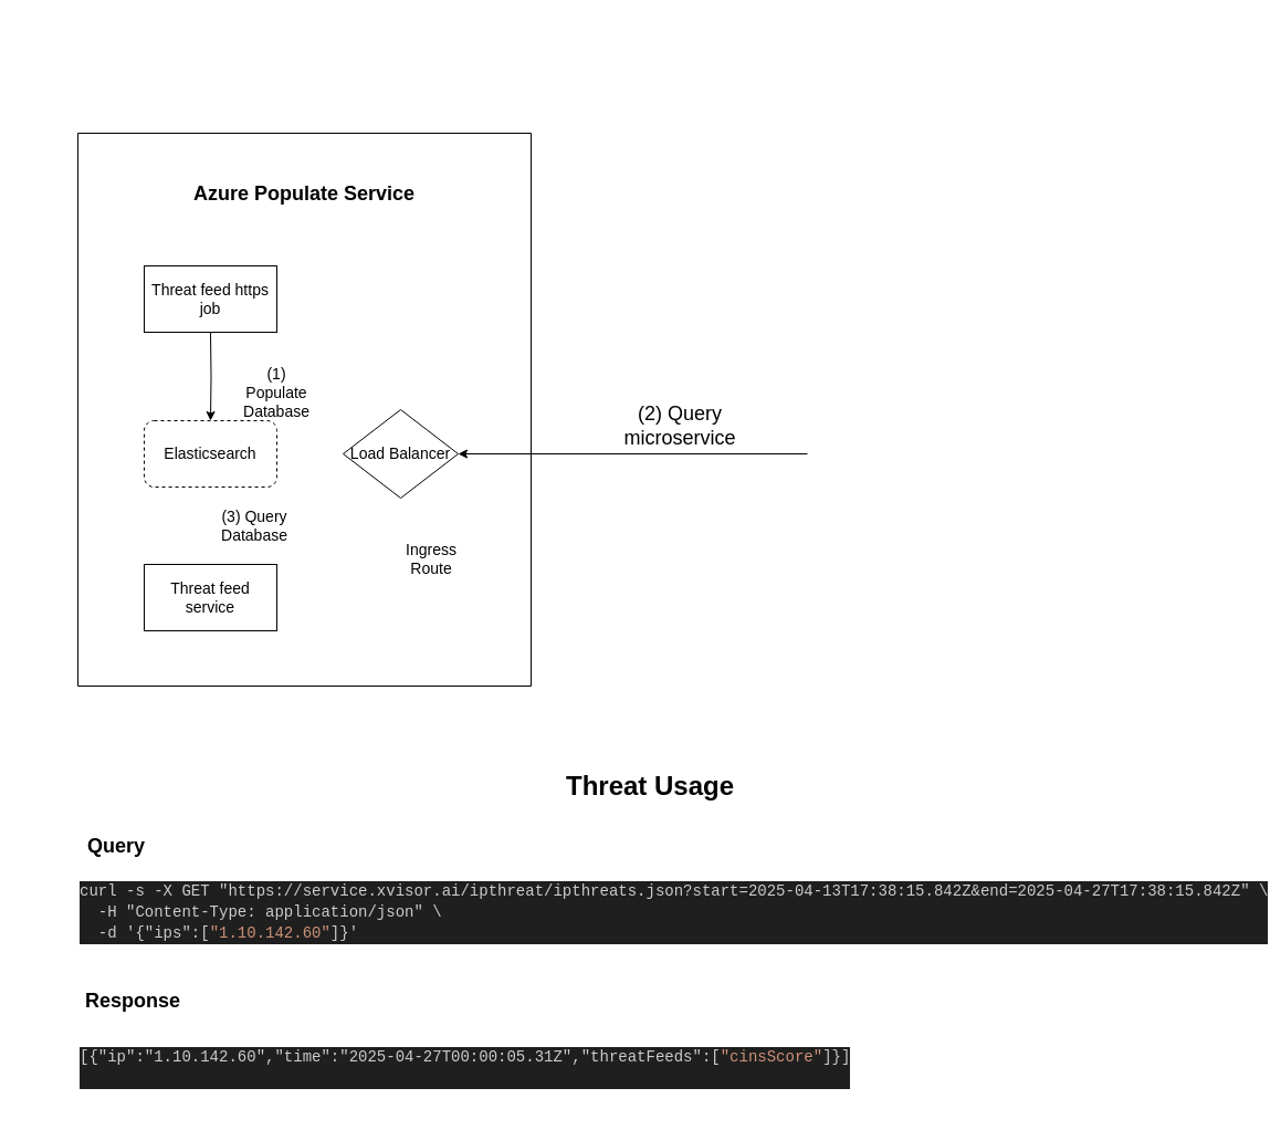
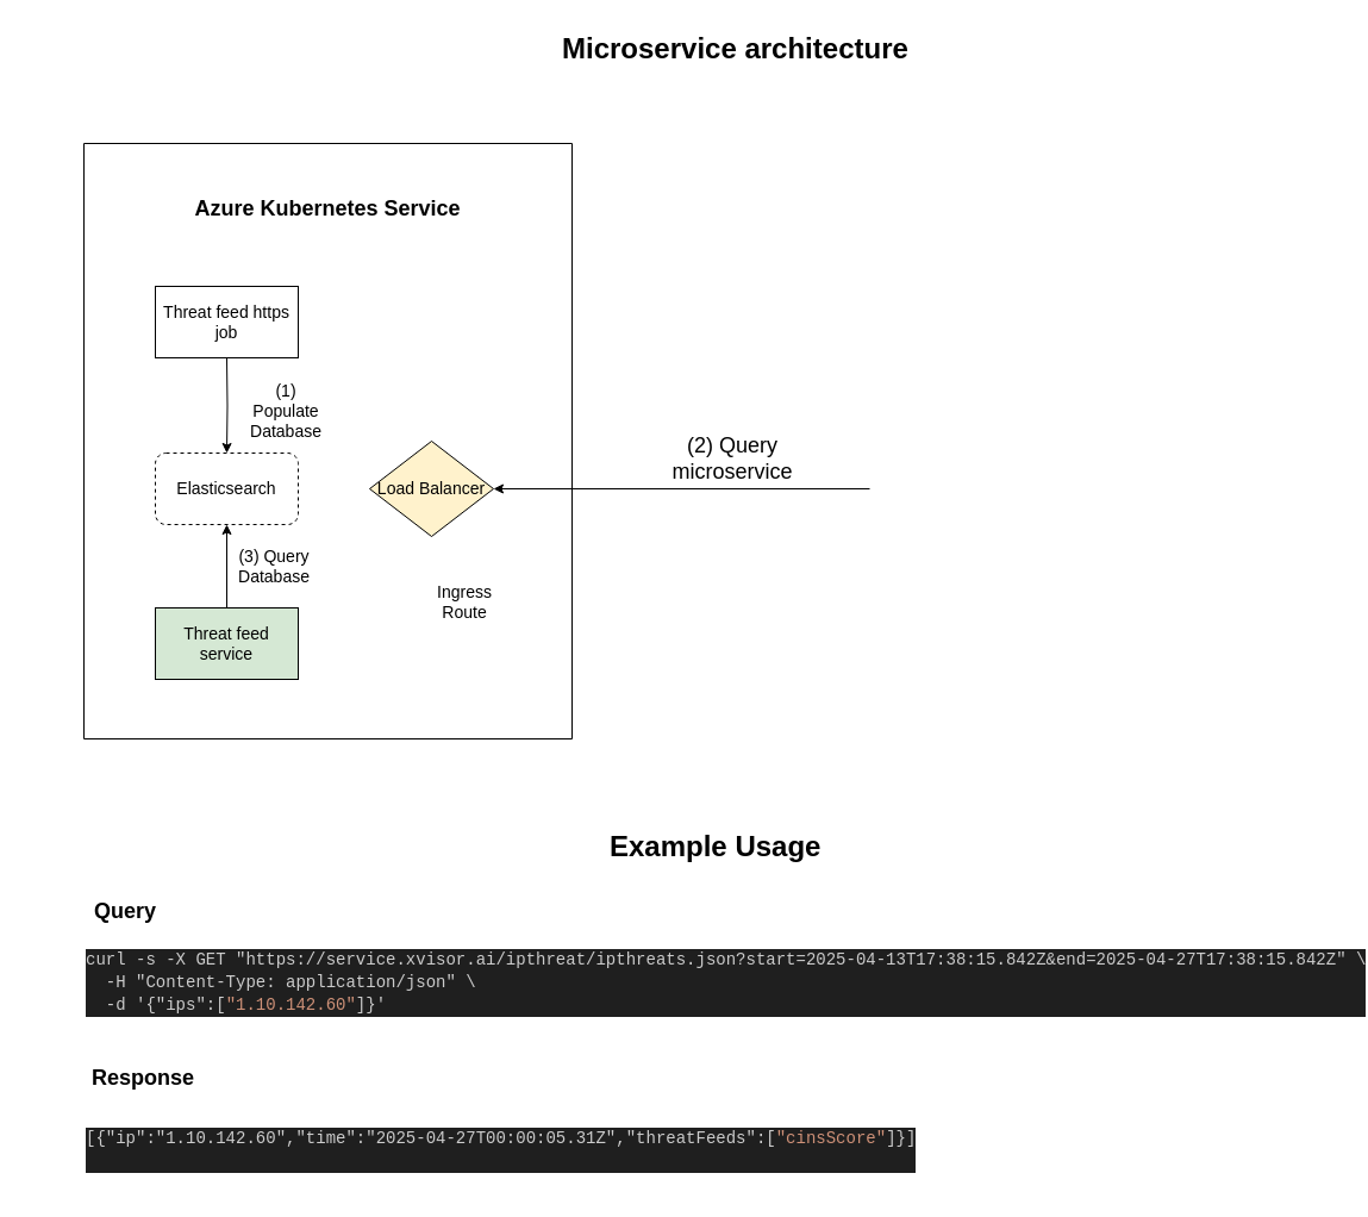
+ <mxCell id="8" value="&lt;h1 style=&quot;margin-top: 0px;&quot;&gt;Microservice architecture&lt;/h1&gt;" style="text;html=1;whiteSpace=wrap;overflow=hidden;rounded=0;" parent="1" vertex="1"><mxGeometry x="470" y="20" width="380" height="80" as="geometry" /></mxCell>
- <mxCell id="11" value="&lt;font style=&quot;font-size: 18px;&quot;&gt;&lt;b&gt;Azure Populate Service&lt;/b&gt;&lt;/font&gt;" style="text;html=1;align=center;verticalAlign=middle;whiteSpace=wrap;rounded=0;" parent="10" vertex="1"><mxGeometry x="85" y="40" width="240" height="30" as="geometry" /></mxCell>
+ <mxCell id="11" value="&lt;font style=&quot;font-size: 18px;&quot;&gt;&lt;b&gt;Azure Kubernetes Service&lt;/b&gt;&lt;/font&gt;" style="text;html=1;align=center;verticalAlign=middle;whiteSpace=wrap;rounded=0;" parent="10" vertex="1"><mxGeometry x="85" y="40" width="240" height="30" as="geometry" /></mxCell>
- <mxCell id="4" value="&lt;font style=&quot;font-size: 14px;&quot;&gt;(1) Populate Database&lt;/font&gt;" style="text;html=1;align=center;verticalAlign=middle;whiteSpace=wrap;rounded=0;" parent="1" vertex="1"><mxGeometry x="220" y="340" width="60" height="30" as="geometry" /></mxCell>
+ <mxCell id="4" value="&lt;font style=&quot;font-size: 14px;&quot;&gt;(1) Populate Database&lt;/font&gt;" style="text;html=1;align=center;verticalAlign=middle;whiteSpace=wrap;rounded=0;" parent="1" vertex="1"><mxGeometry x="210" y="330" width="60" height="30" as="geometry" /></mxCell>
- <mxCell id="9" value="&lt;font style=&quot;font-size: 14px;&quot;&gt;Load Balancer&lt;/font&gt;" style="rhombus;whiteSpace=wrap;html=1;" parent="1" vertex="1"><mxGeometry x="310" y="370" width="104" height="80" as="geometry" /></mxCell>
+ <mxCell id="9" value="&lt;font style=&quot;font-size: 14px;&quot;&gt;Load Balancer&lt;/font&gt;" style="rhombus;whiteSpace=wrap;html=1;fillColor=#fff2cc;" parent="1" vertex="1"><mxGeometry x="310" y="370" width="104" height="80" as="geometry" /></mxCell>
+ <mxCell id="5" style="edgeStyle=orthogonalEdgeStyle;rounded=0;orthogonalLoop=1;jettySize=auto;html=1;exitX=0.5;exitY=0;exitDx=0;exitDy=0;entryX=0.5;entryY=1;entryDx=0;entryDy=0;" parent="1" source="6" target="3" edge="1"><mxGeometry relative="1" as="geometry" /></mxCell>
- <mxCell id="6" value="&lt;font style=&quot;font-size: 14px;&quot;&gt;Threat feed service&lt;/font&gt;" style="rounded=0;whiteSpace=wrap;html=1;" parent="1" vertex="1"><mxGeometry x="130" y="510" width="120" height="60" as="geometry" /></mxCell>
+ <mxCell id="6" value="&lt;font style=&quot;font-size: 14px;&quot;&gt;Threat feed service&lt;/font&gt;" style="rounded=0;whiteSpace=wrap;html=1;fillColor=#d5e8d4;" parent="1" vertex="1"><mxGeometry x="130" y="510" width="120" height="60" as="geometry" /></mxCell>
- <mxCell id="16" value="&lt;h1 style=&quot;margin-top: 0px;&quot;&gt;Threat Usage&lt;/h1&gt;" style="text;html=1;whiteSpace=wrap;overflow=hidden;rounded=0;" parent="1" vertex="1"><mxGeometry x="510" y="690" width="180" height="40" as="geometry" /></mxCell>
+ <mxCell id="16" value="&lt;h1 style=&quot;margin-top: 0px;&quot;&gt;Example Usage&lt;/h1&gt;" style="text;html=1;whiteSpace=wrap;overflow=hidden;rounded=0;" parent="1" vertex="1"><mxGeometry x="510" y="690" width="180" height="40" as="geometry" /></mxCell>
